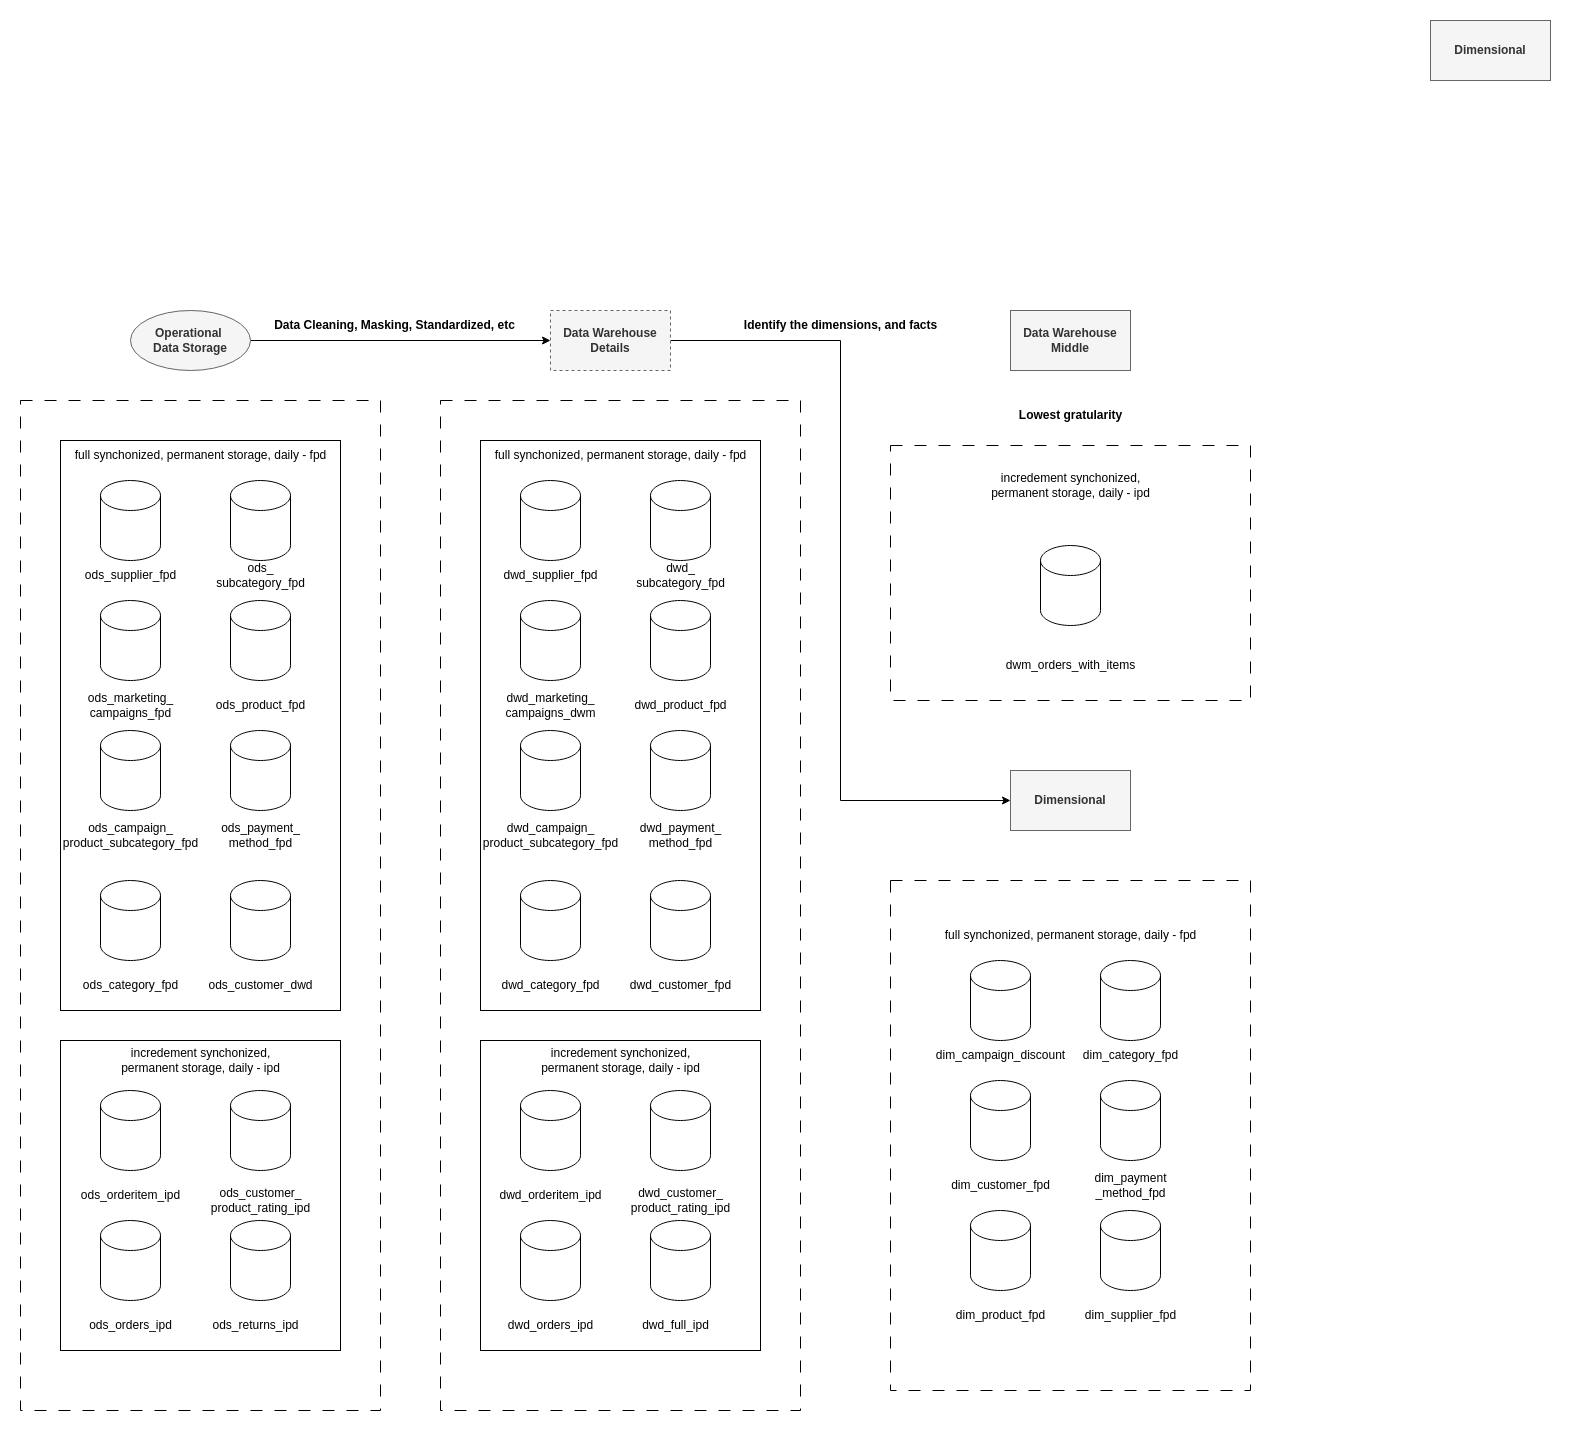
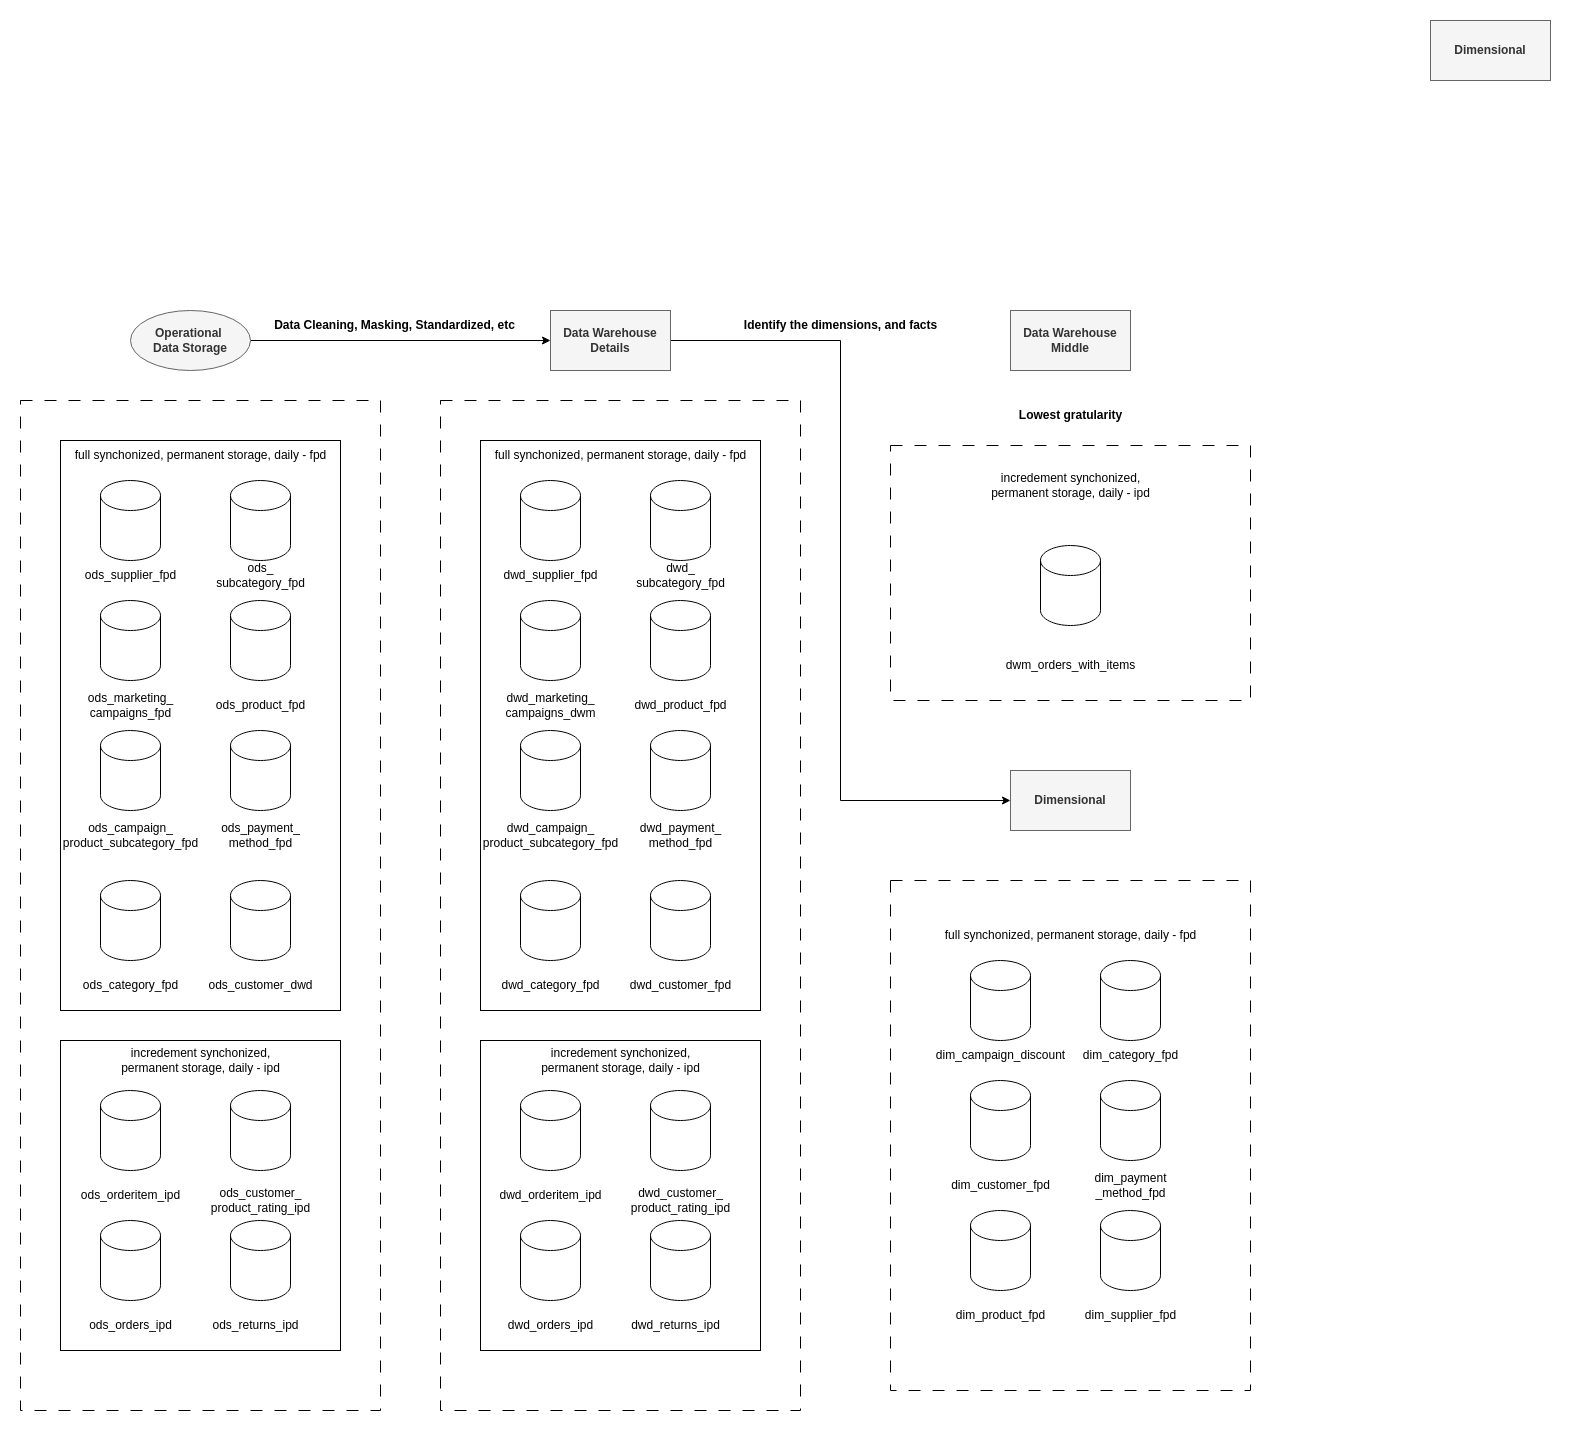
- <mxCell id="65" value="&lt;b&gt;Data Warehouse&lt;/b&gt;&lt;div&gt;&lt;b&gt;Details&lt;/b&gt;&lt;/div&gt;" style="rounded=0;whiteSpace=wrap;html=1;fillColor=#f5f5f5;fontColor=#333333;strokeColor=#666666;dashed=1;" vertex="1" parent="1"><mxGeometry x="550" y="310" width="120" height="60" as="geometry" /></mxCell>
+ <mxCell id="65" value="&lt;b&gt;Data Warehouse&lt;/b&gt;&lt;div&gt;&lt;b&gt;Details&lt;/b&gt;&lt;/div&gt;" style="rounded=0;whiteSpace=wrap;html=1;fillColor=#f5f5f5;fontColor=#333333;strokeColor=#666666;" vertex="1" parent="1"><mxGeometry x="550" y="310" width="120" height="60" as="geometry" /></mxCell>
- <mxCell id="57" value="dwd_full_ipd" style="text;html=1;align=center;verticalAlign=middle;resizable=0;points=[];autosize=1;strokeColor=none;fillColor=none;" vertex="1" parent="1"><mxGeometry x="620" y="1310" width="110" height="30" as="geometry" /></mxCell>
+ <mxCell id="57" value="dwd_returns_ipd" style="text;html=1;align=center;verticalAlign=middle;resizable=0;points=[];autosize=1;strokeColor=none;fillColor=none;" vertex="1" parent="1"><mxGeometry x="620" y="1310" width="110" height="30" as="geometry" /></mxCell>
